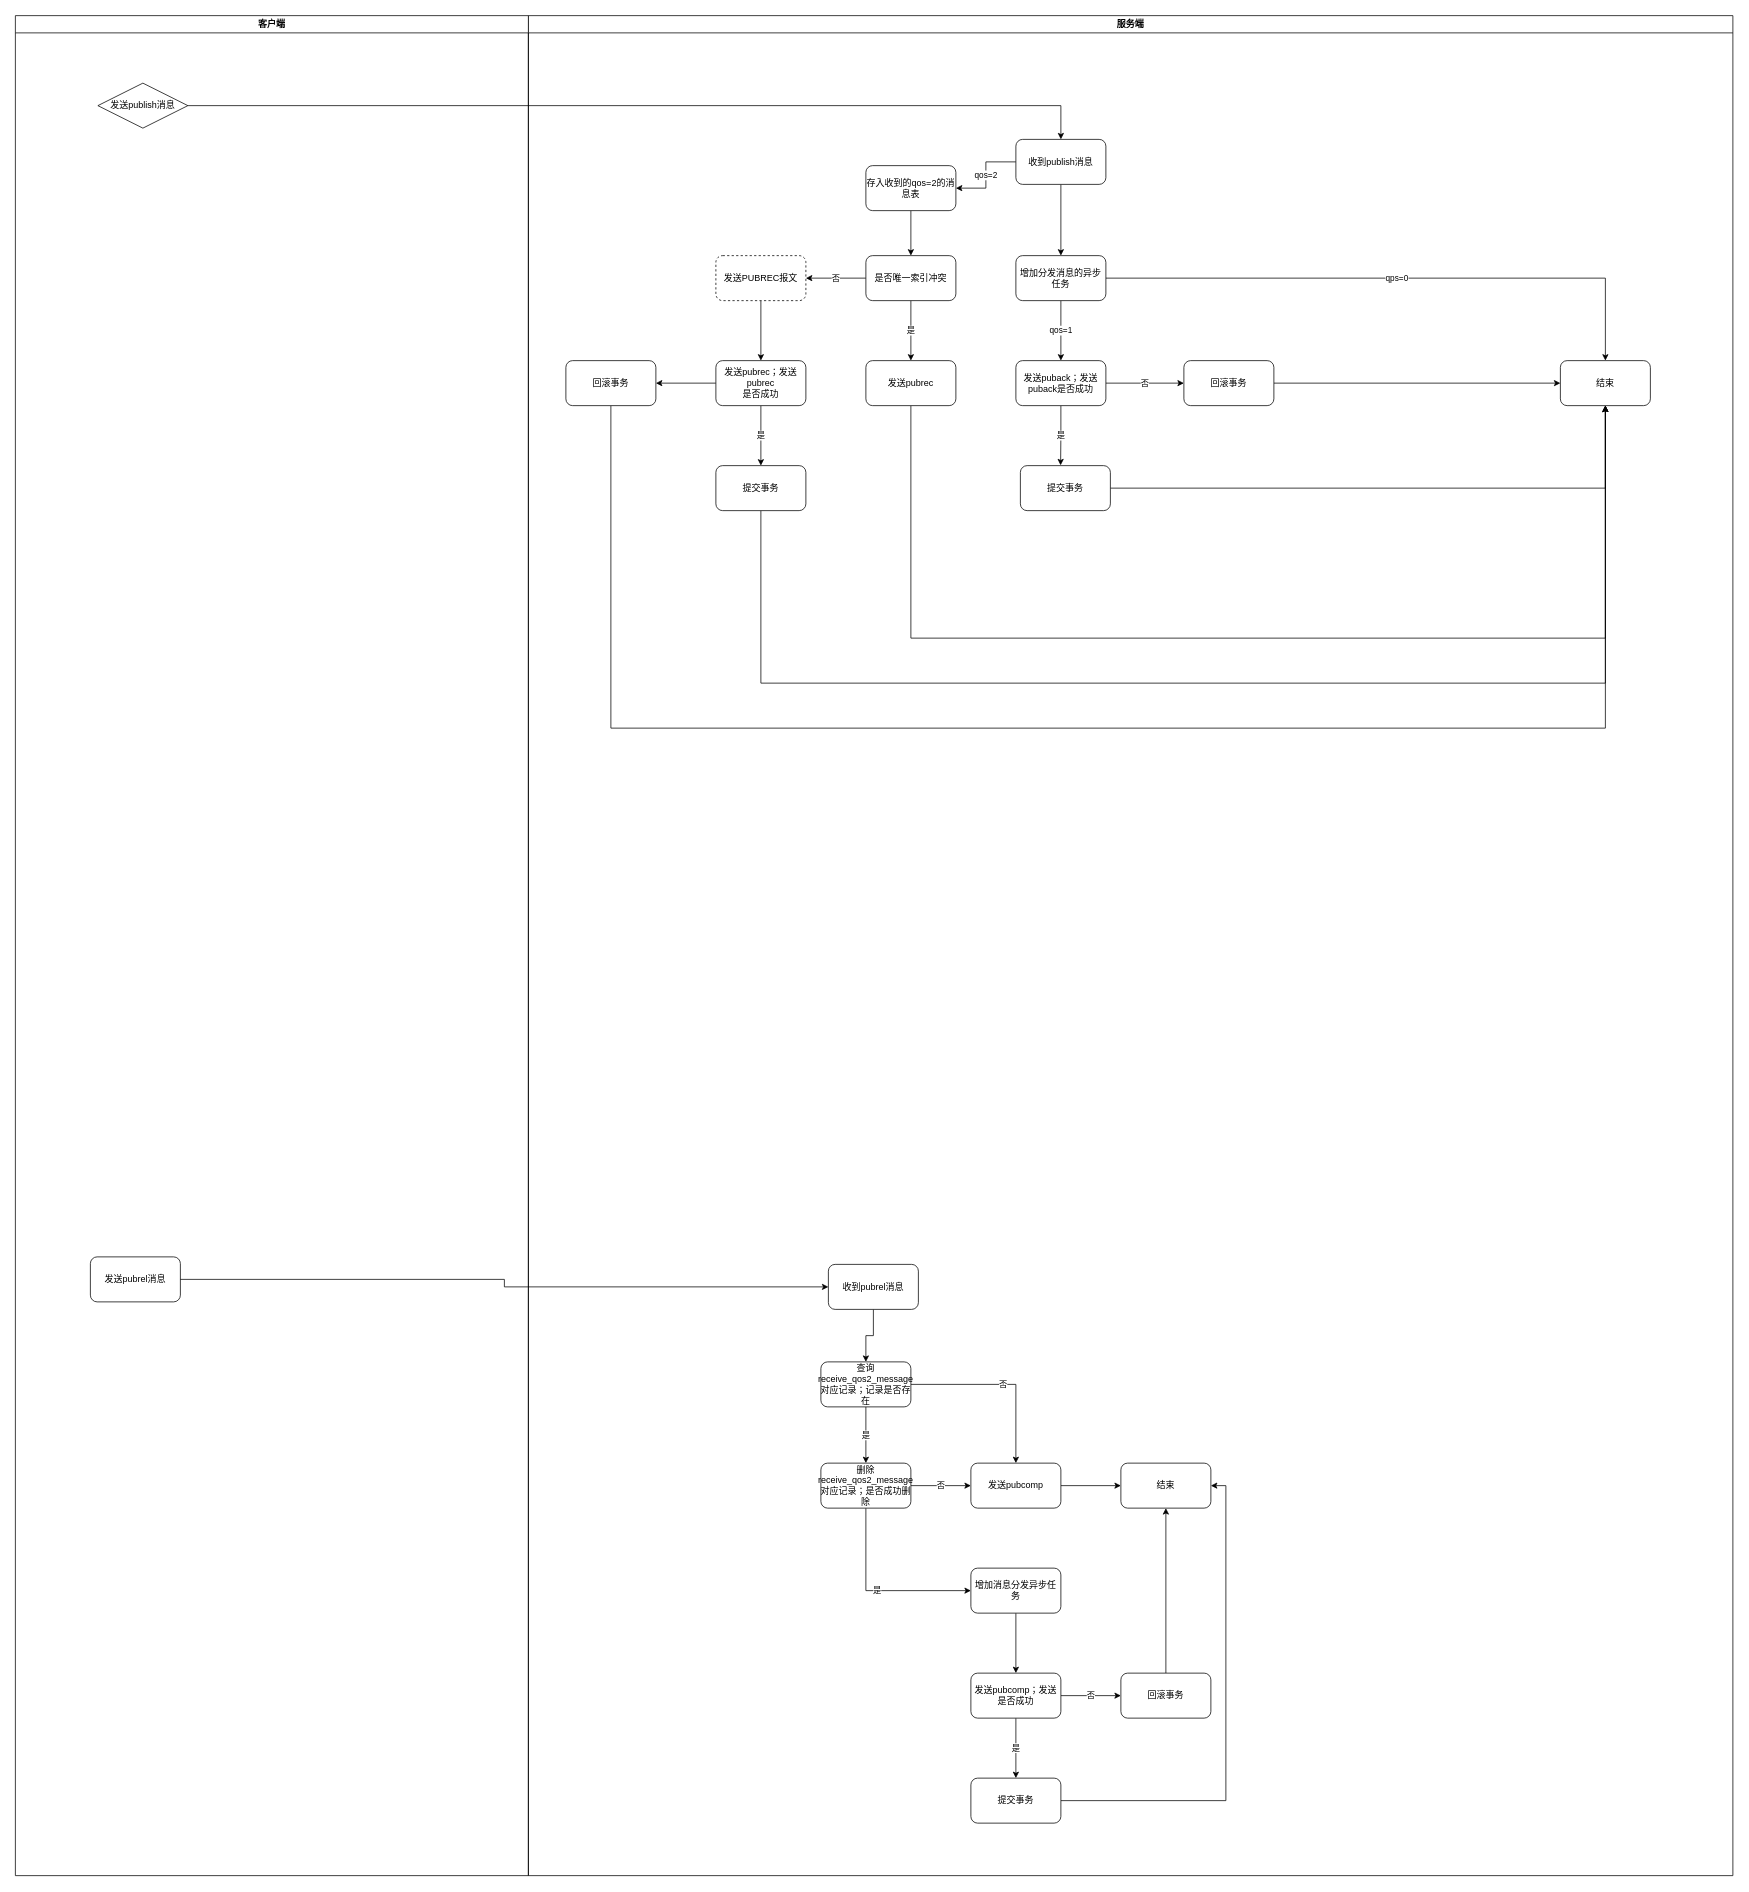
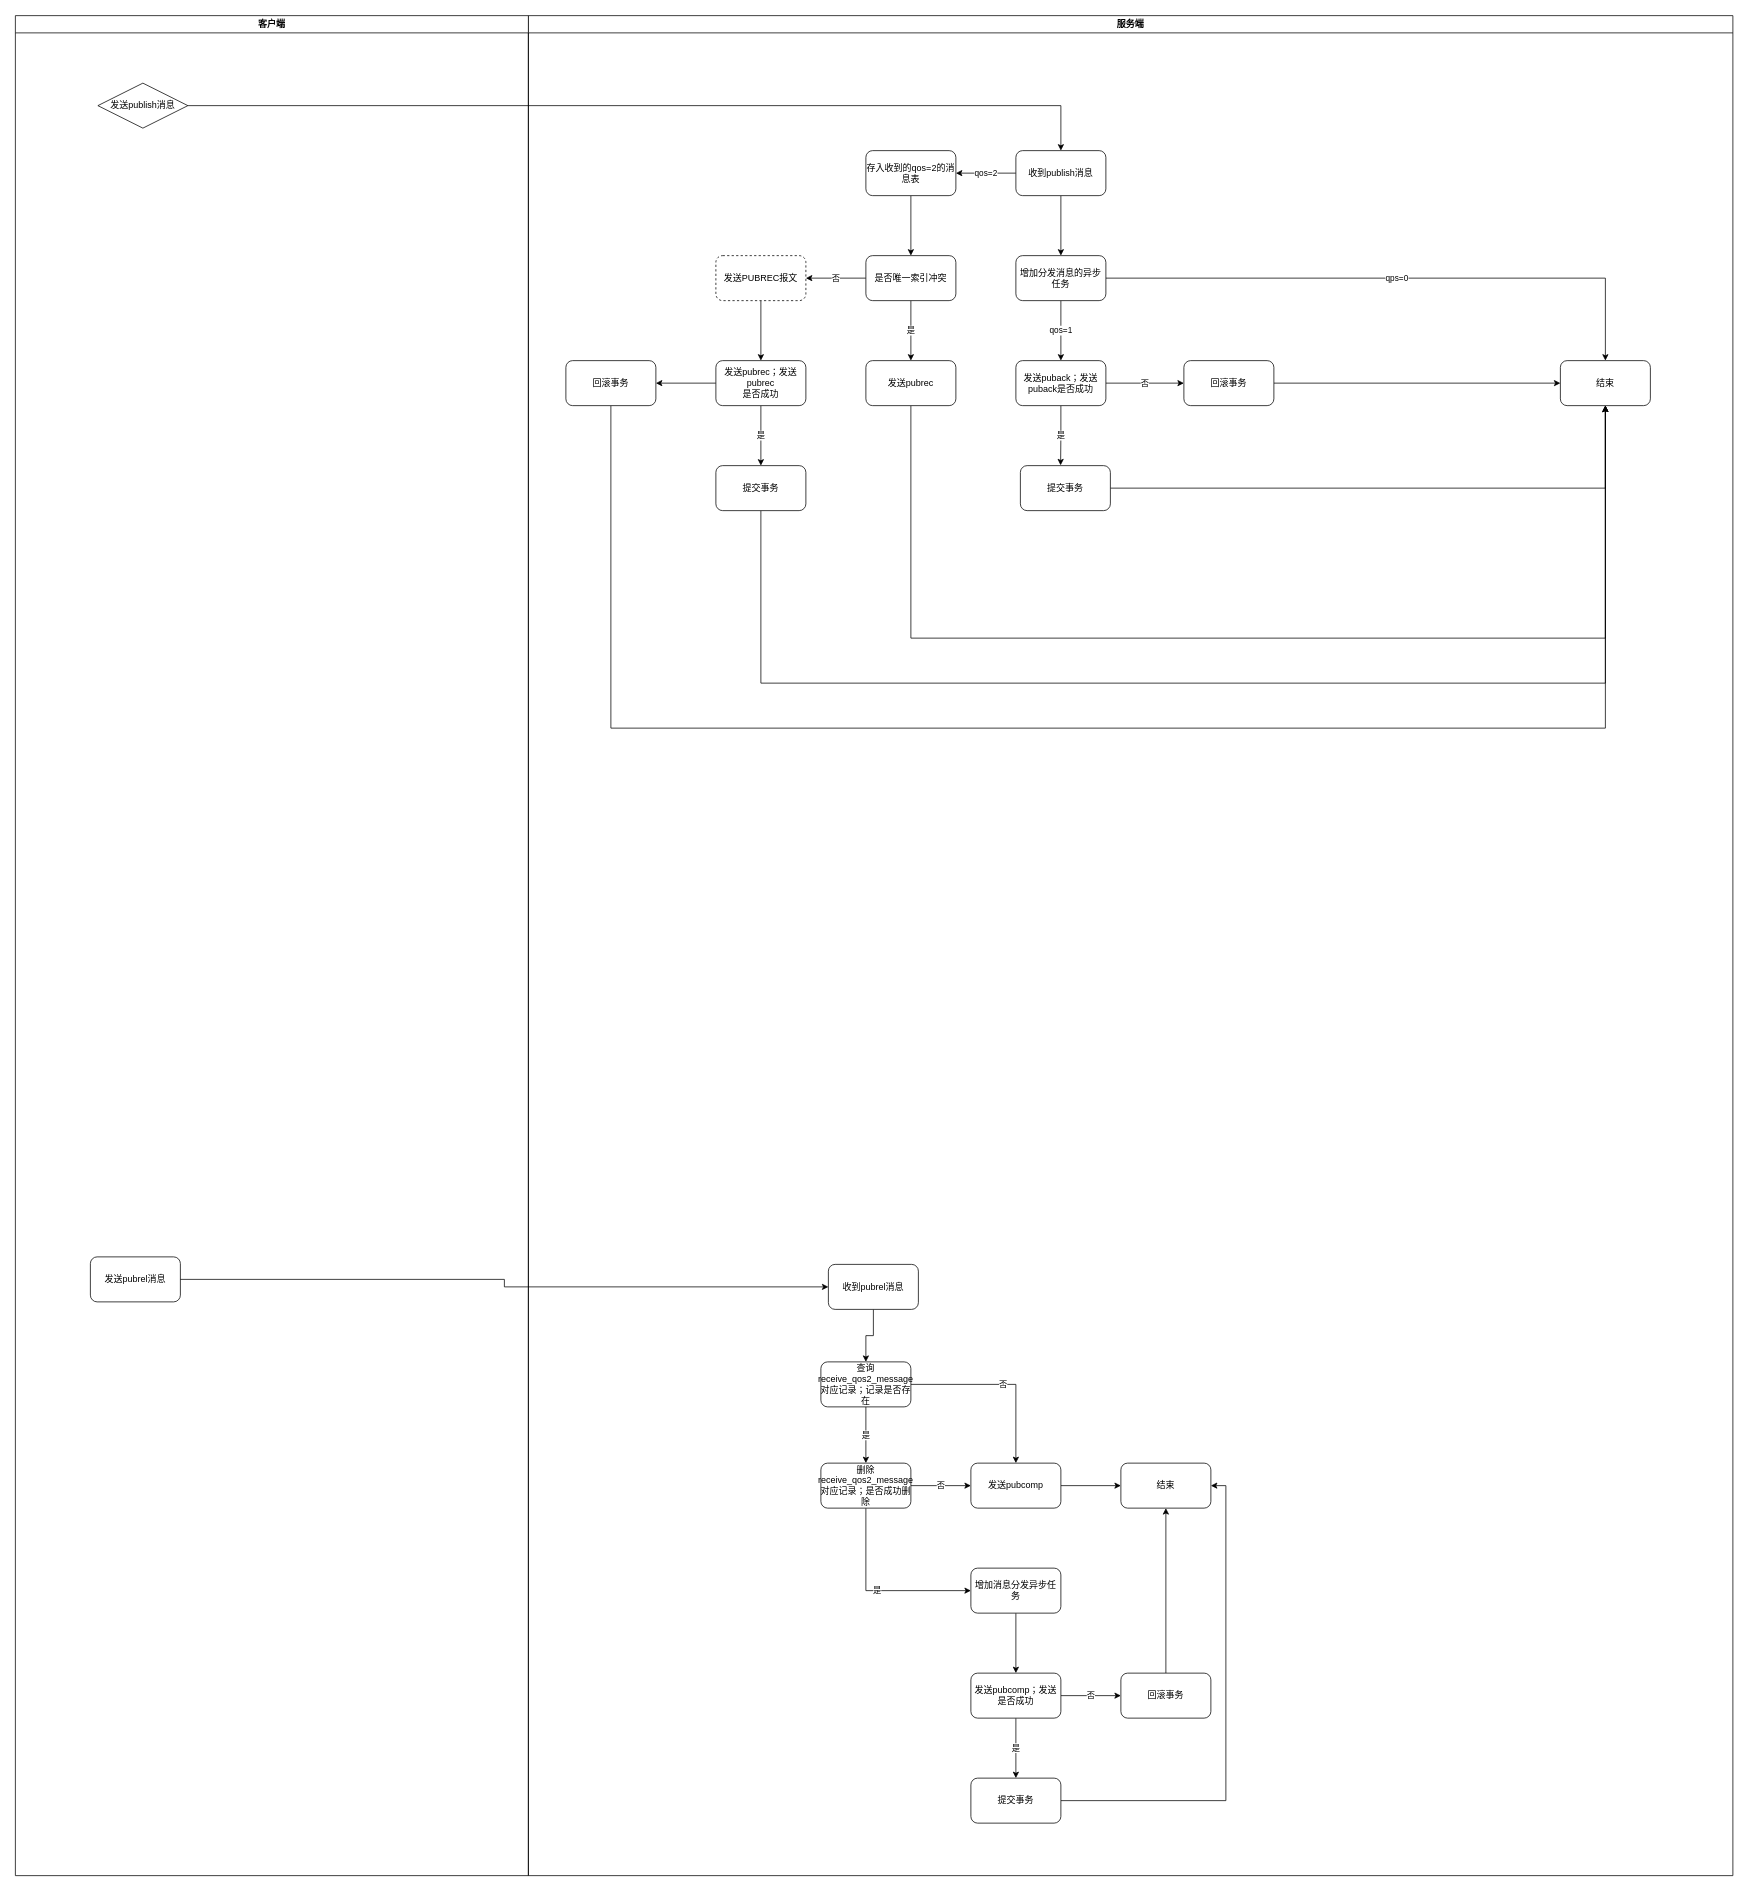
- <mxCell id="34" value="收到publish消息" style="rounded=1;whiteSpace=wrap;html=1;" parent="2" vertex="1"><mxGeometry x="650" y="165" width="120" height="60" as="geometry" /></mxCell>
+ <mxCell id="34" value="收到publish消息" style="rounded=1;whiteSpace=wrap;html=1;" parent="2" vertex="1"><mxGeometry x="650" y="180" width="120" height="60" as="geometry" /></mxCell>
- <mxCell id="17" value="存入收到的qos=2的消息表" style="rounded=1;whiteSpace=wrap;html=1;" parent="2" vertex="1"><mxGeometry x="450" y="200" width="120" height="60" as="geometry" /></mxCell>
+ <mxCell id="17" value="存入收到的qos=2的消息表" style="rounded=1;whiteSpace=wrap;html=1;" parent="2" vertex="1"><mxGeometry x="450" y="180" width="120" height="60" as="geometry" /></mxCell>
